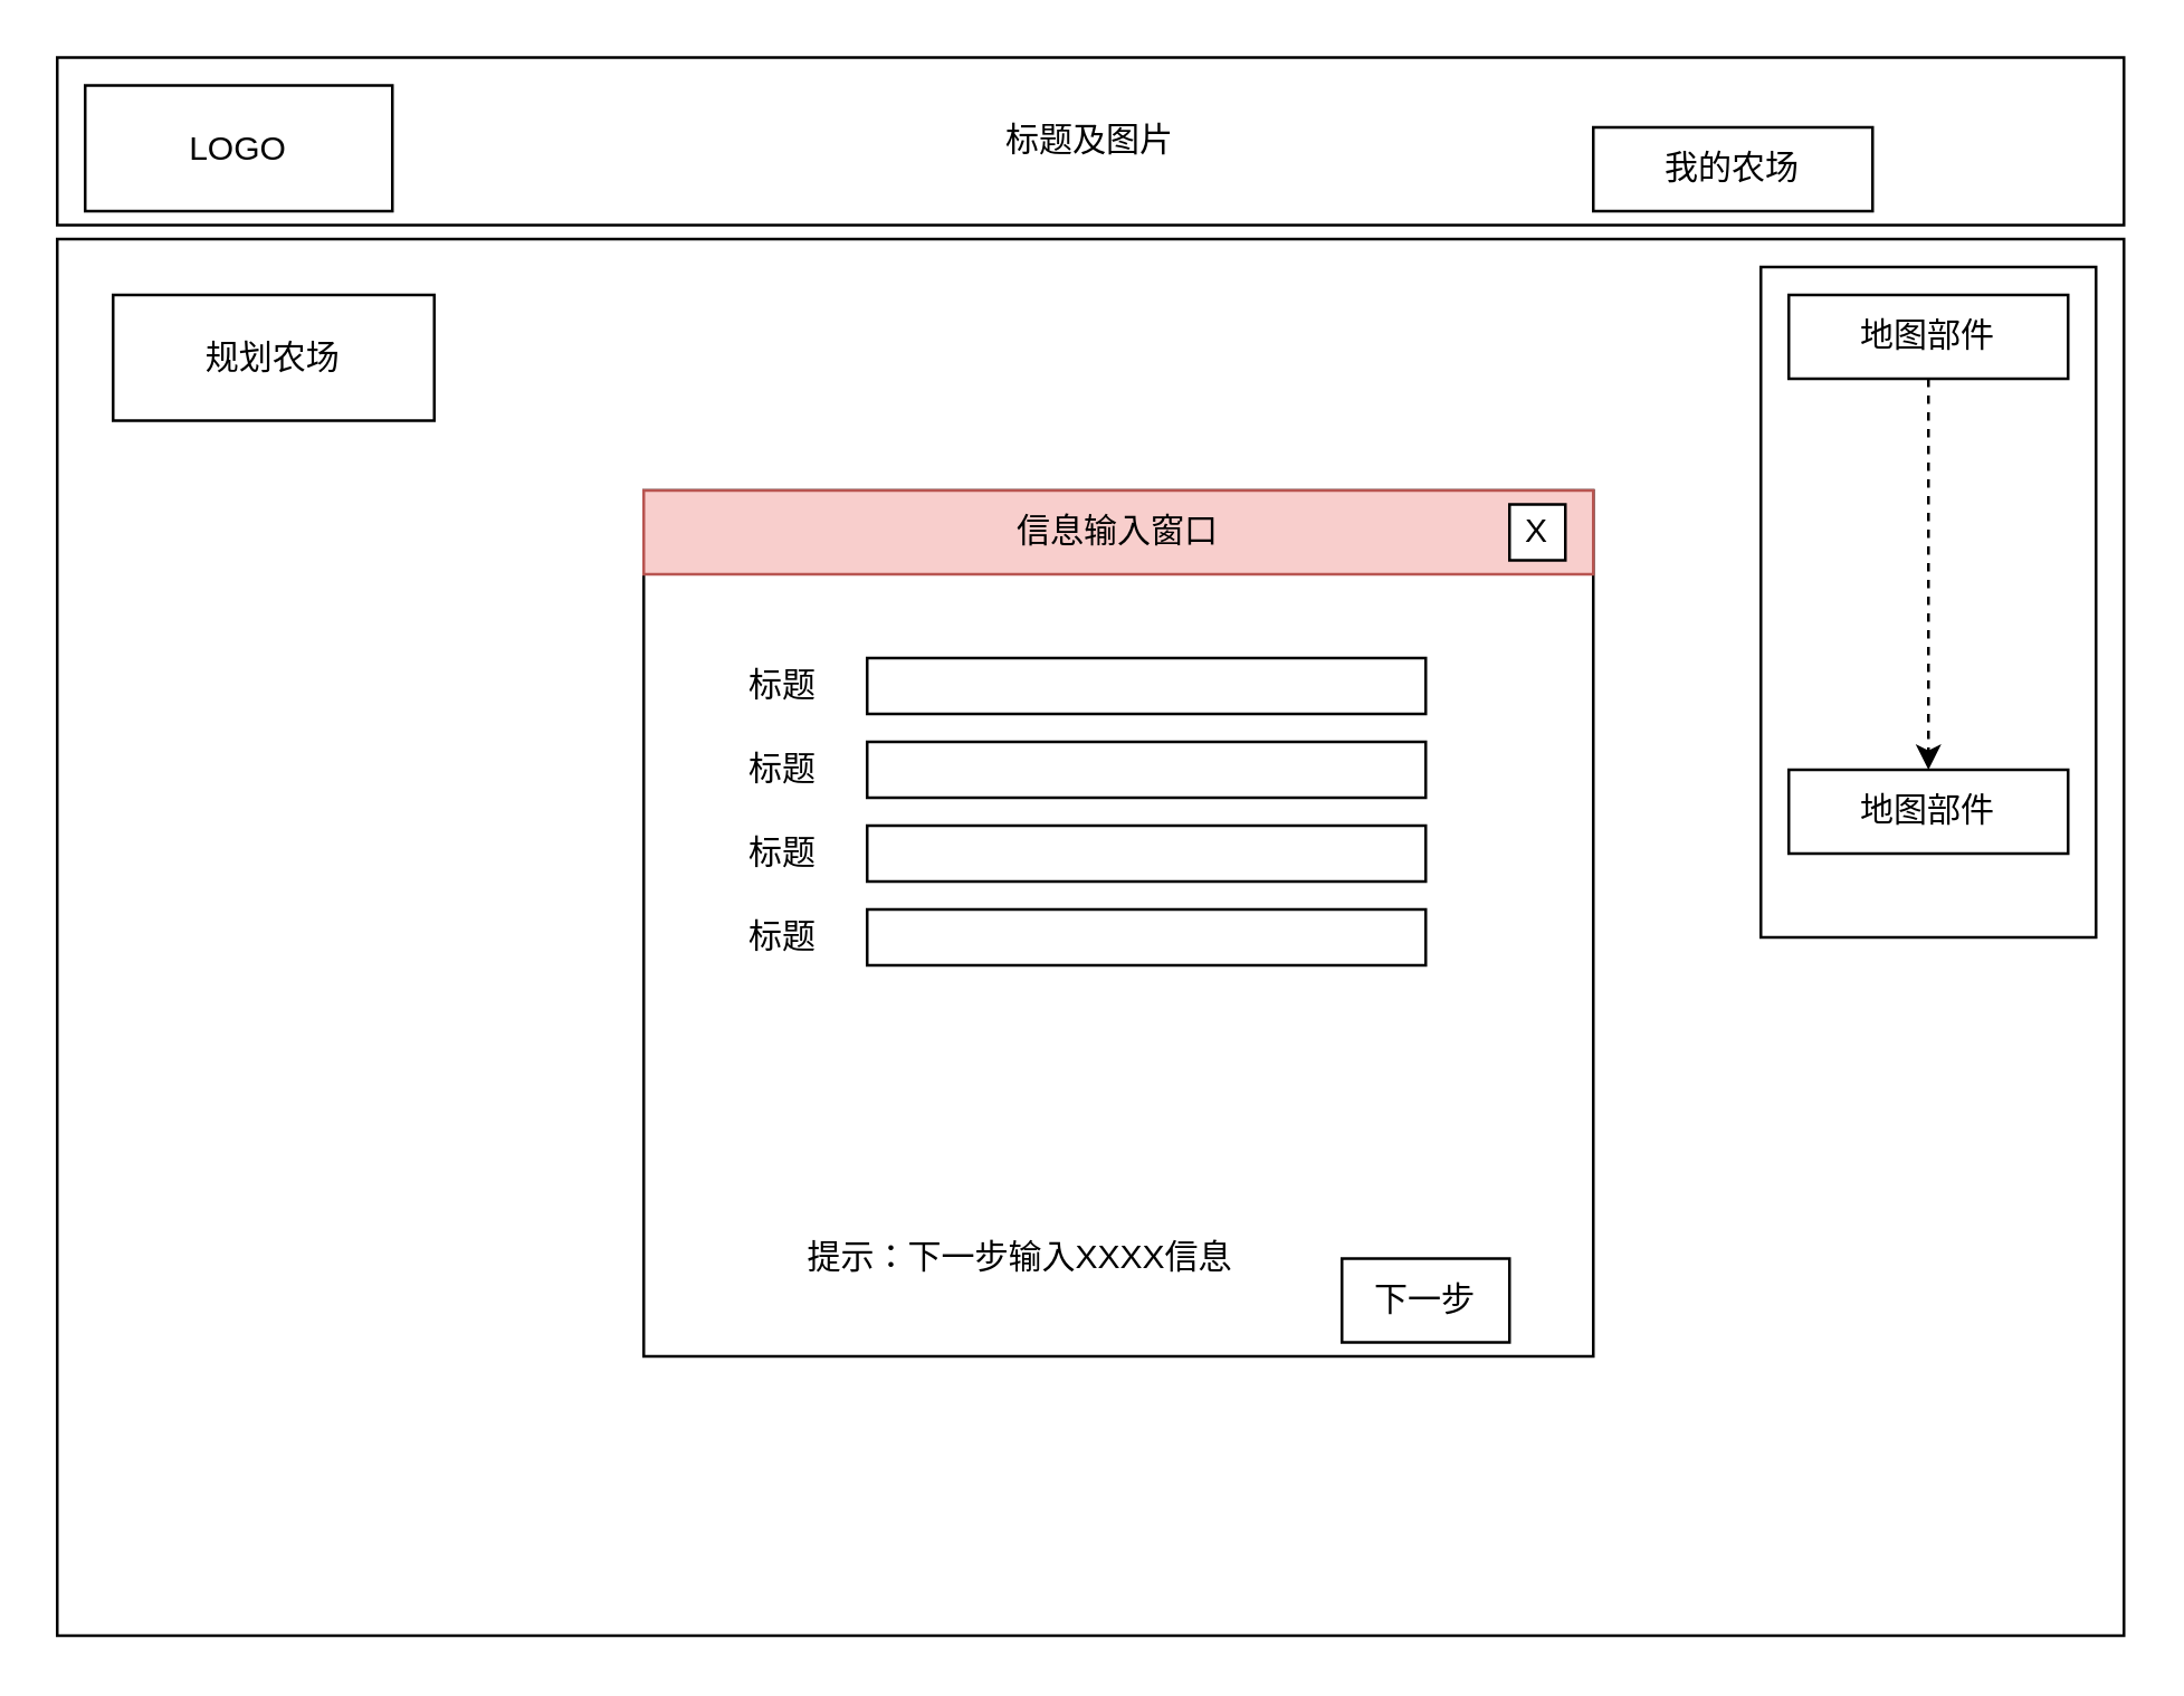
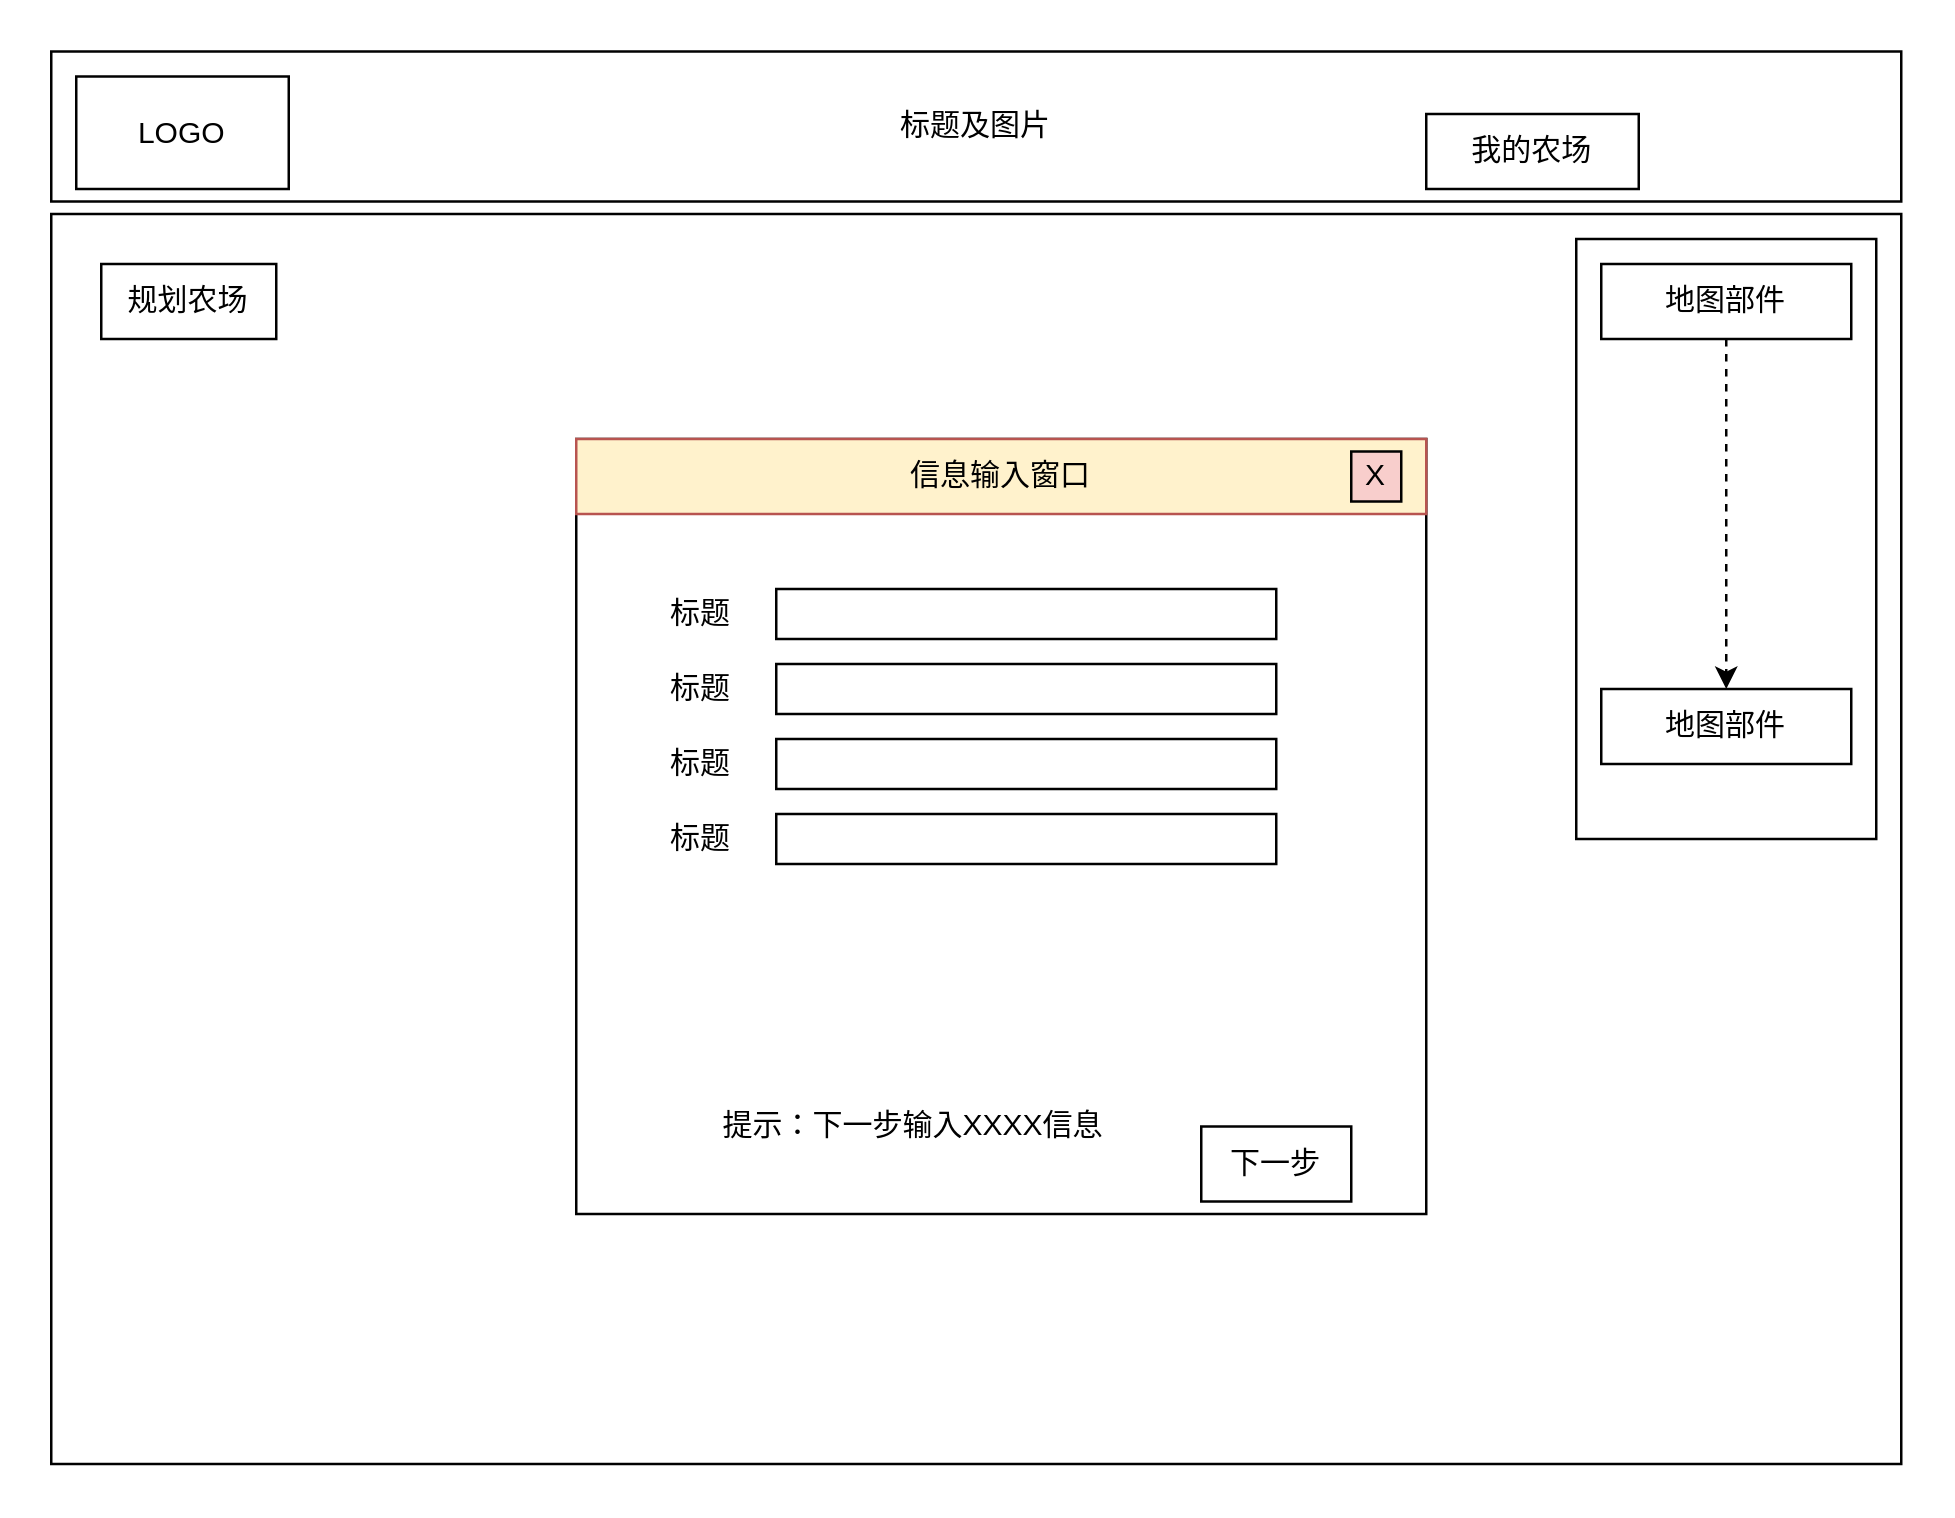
- <mxCell id="6" value="LOGO" style="rounded=0;whiteSpace=wrap;html=1;" parent="4" vertex="1"><mxGeometry x="10" y="10" width="110" height="45" as="geometry" /></mxCell>
+ <mxCell id="6" value="LOGO" style="rounded=0;whiteSpace=wrap;html=1;" parent="4" vertex="1"><mxGeometry x="10" y="10" width="85" height="45" as="geometry" /></mxCell>
- <mxCell id="7" value="我的农场" style="rounded=0;whiteSpace=wrap;html=1;" parent="4" vertex="1"><mxGeometry x="550" y="25" width="100" height="30" as="geometry" /></mxCell>
+ <mxCell id="7" value="我的农场" style="rounded=0;whiteSpace=wrap;html=1;" parent="4" vertex="1"><mxGeometry x="550" y="25" width="85" height="30" as="geometry" /></mxCell>
- <mxCell id="3" value="规划农场" style="rounded=0;whiteSpace=wrap;html=1;" parent="1" vertex="1"><mxGeometry x="40" y="105" width="115" height="45" as="geometry" /></mxCell>
+ <mxCell id="3" value="规划农场" style="rounded=0;whiteSpace=wrap;html=1;" parent="1" vertex="1"><mxGeometry x="40" y="105" width="70" height="30" as="geometry" /></mxCell>
- <mxCell id="13" value="&lt;div style=&quot;text-align: left&quot;&gt;&lt;span&gt;信息输入窗口&lt;/span&gt;&lt;/div&gt;&lt;div style=&quot;text-align: left&quot;&gt;&lt;/div&gt;" style="rounded=0;whiteSpace=wrap;html=1;fillColor=#f8cecc;strokeColor=#b85450;" parent="1" vertex="1"><mxGeometry x="230" y="175" width="340" height="30" as="geometry" /></mxCell>
+ <mxCell id="13" value="&lt;div style=&quot;text-align: left&quot;&gt;&lt;span&gt;信息输入窗口&lt;/span&gt;&lt;/div&gt;&lt;div style=&quot;text-align: left&quot;&gt;&lt;/div&gt;" style="rounded=0;whiteSpace=wrap;html=1;fillColor=#fff2cc;strokeColor=#b85450;" parent="1" vertex="1"><mxGeometry x="230" y="175" width="340" height="30" as="geometry" /></mxCell>
- <mxCell id="14" value="X" style="rounded=0;whiteSpace=wrap;html=1;" parent="1" vertex="1"><mxGeometry x="540" y="180" width="20" height="20" as="geometry" /></mxCell>
+ <mxCell id="14" value="X" style="rounded=0;whiteSpace=wrap;html=1;fillColor=#f8cecc;" parent="1" vertex="1"><mxGeometry x="540" y="180" width="20" height="20" as="geometry" /></mxCell>
